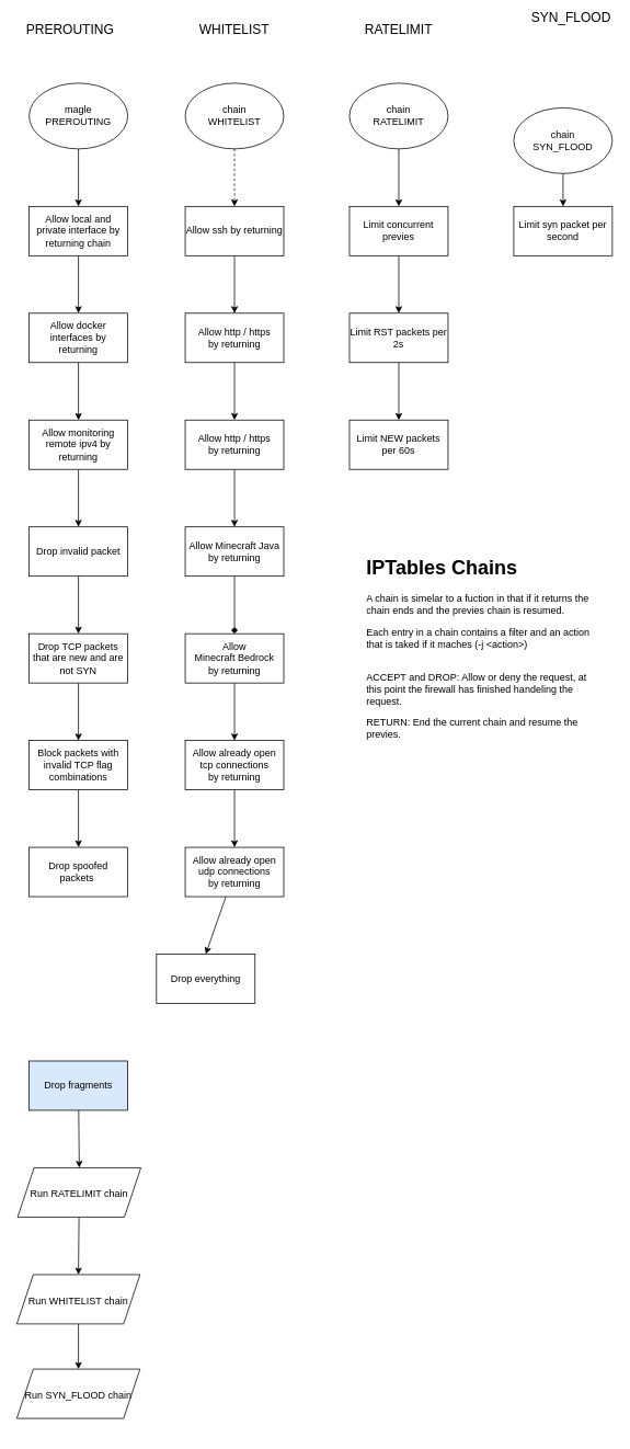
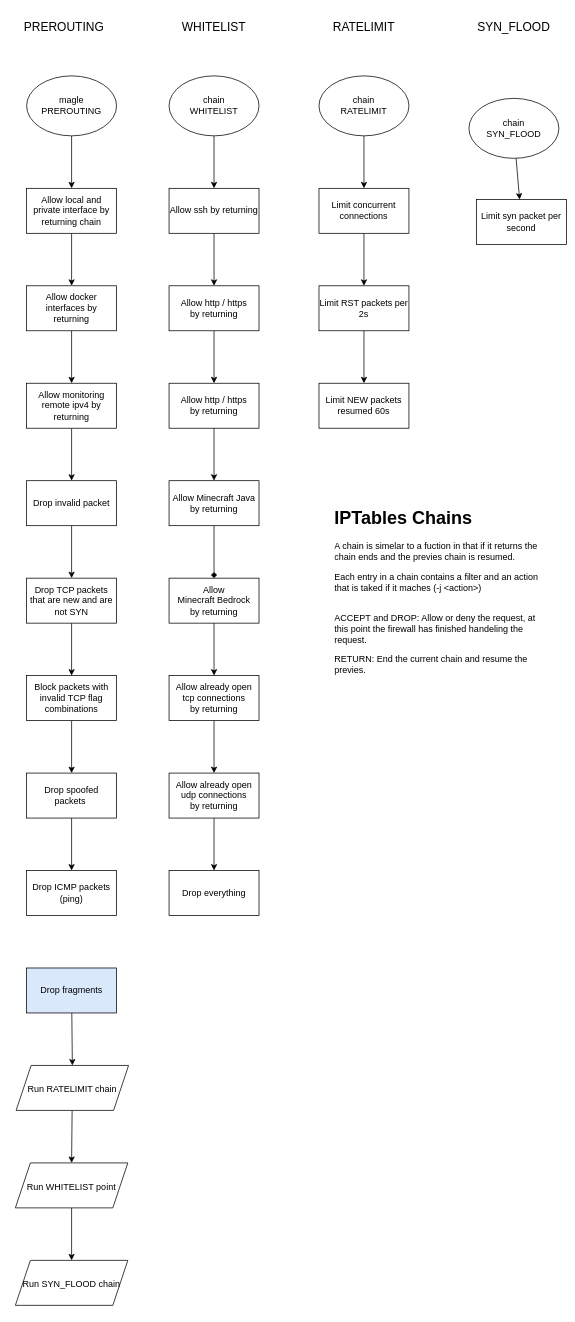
- <mxCell id="8" value="&lt;font style=&quot;font-size: 16px;&quot;&gt;SYN_FLOOD&lt;/font&gt;" style="text;html=1;strokeColor=none;fillColor=none;align=center;verticalAlign=middle;whiteSpace=wrap;rounded=0;" parent="1" vertex="1"><mxGeometry x="665" y="5" width="60" height="30" as="geometry" /></mxCell>
+ <mxCell id="8" value="&lt;font style=&quot;font-size: 16px;&quot;&gt;SYN_FLOOD&lt;/font&gt;" style="text;html=1;strokeColor=none;fillColor=none;align=center;verticalAlign=middle;whiteSpace=wrap;rounded=0;" parent="1" vertex="1"><mxGeometry x="655" y="20" width="60" height="30" as="geometry" /></mxCell>
- <mxCell id="45" style="edgeStyle=none;html=1;fontSize=12;dashed=1;" parent="1" source="46" target="31" edge="1"><mxGeometry relative="1" as="geometry" /></mxCell>
+ <mxCell id="45" style="edgeStyle=none;html=1;fontSize=12;" parent="1" source="46" target="31" edge="1"><mxGeometry relative="1" as="geometry" /></mxCell>
- <mxCell id="48" value="&lt;div&gt;Limit concurrent previes&lt;/div&gt;" style="rounded=0;whiteSpace=wrap;html=1;" parent="1" vertex="1"><mxGeometry x="425" y="250" width="120" height="60" as="geometry" /></mxCell>
+ <mxCell id="48" value="&lt;div&gt;Limit concurrent connections&lt;/div&gt;" style="rounded=0;whiteSpace=wrap;html=1;" parent="1" vertex="1"><mxGeometry x="425" y="250" width="120" height="60" as="geometry" /></mxCell>
- <mxCell id="54" value="&lt;div&gt;Limit syn packet per second&lt;/div&gt;" style="rounded=0;whiteSpace=wrap;html=1;" parent="1" vertex="1"><mxGeometry x="625" y="250" width="120" height="60" as="geometry" /></mxCell>
+ <mxCell id="54" value="&lt;div&gt;Limit syn packet per second&lt;/div&gt;" style="rounded=0;whiteSpace=wrap;html=1;" parent="1" vertex="1"><mxGeometry x="635" y="265" width="120" height="60" as="geometry" /></mxCell>
- <mxCell id="53" value="&lt;div&gt;Limit NEW packets per 60s&lt;/div&gt;" style="rounded=0;whiteSpace=wrap;html=1;" parent="1" vertex="1"><mxGeometry x="425" y="510" width="120" height="60" as="geometry" /></mxCell>
+ <mxCell id="53" value="&lt;div&gt;Limit NEW packets resumed 60s&lt;/div&gt;" style="rounded=0;whiteSpace=wrap;html=1;" parent="1" vertex="1"><mxGeometry x="425" y="510" width="120" height="60" as="geometry" /></mxCell>
+ <mxCell id="20" style="edgeStyle=none;html=1;exitX=0.5;exitY=1;exitDx=0;exitDy=0;fontSize=16;" parent="1" source="21" target="22" edge="1"><mxGeometry relative="1" as="geometry" /></mxCell>
+ <mxCell id="22" value="Drop ICMP packets (ping)" style="rounded=0;whiteSpace=wrap;html=1;" parent="1" vertex="1"><mxGeometry x="35" y="1160" width="120" height="60" as="geometry" /></mxCell>
- <mxCell id="44" value="Drop everything" style="rounded=0;whiteSpace=wrap;html=1;" parent="1" vertex="1"><mxGeometry x="190" y="1160" width="120" height="60" as="geometry" /></mxCell>
+ <mxCell id="44" value="Drop everything" style="rounded=0;whiteSpace=wrap;html=1;" parent="1" vertex="1"><mxGeometry x="225" y="1160" width="120" height="60" as="geometry" /></mxCell>
- <mxCell id="28" value="&lt;font style=&quot;font-size: 12px;&quot;&gt;Run WHITELIST chain&lt;/font&gt;" style="shape=parallelogram;perimeter=parallelogramPerimeter;whiteSpace=wrap;html=1;fixedSize=1;fontSize=16;" parent="1" vertex="1"><mxGeometry x="20" y="1550" width="150" height="60" as="geometry" /></mxCell>
+ <mxCell id="28" value="&lt;font style=&quot;font-size: 12px;&quot;&gt;Run WHITELIST point&lt;/font&gt;" style="shape=parallelogram;perimeter=parallelogramPerimeter;whiteSpace=wrap;html=1;fixedSize=1;fontSize=16;" parent="1" vertex="1"><mxGeometry x="20" y="1550" width="150" height="60" as="geometry" /></mxCell>
- <mxCell id="29" value="&lt;font style=&quot;font-size: 12px;&quot;&gt;Run SYN_FLOOD chain&lt;/font&gt;" style="shape=parallelogram;perimeter=parallelogramPerimeter;whiteSpace=wrap;html=1;fixedSize=1;fontSize=16;" parent="1" vertex="1"><mxGeometry x="20" y="1665" width="150" height="60" as="geometry" /></mxCell>
+ <mxCell id="29" value="&lt;font style=&quot;font-size: 12px;&quot;&gt;Run SYN_FLOOD chain&lt;/font&gt;" style="shape=parallelogram;perimeter=parallelogramPerimeter;whiteSpace=wrap;html=1;fixedSize=1;fontSize=16;" parent="1" vertex="1"><mxGeometry x="20" y="1680" width="150" height="60" as="geometry" /></mxCell>
